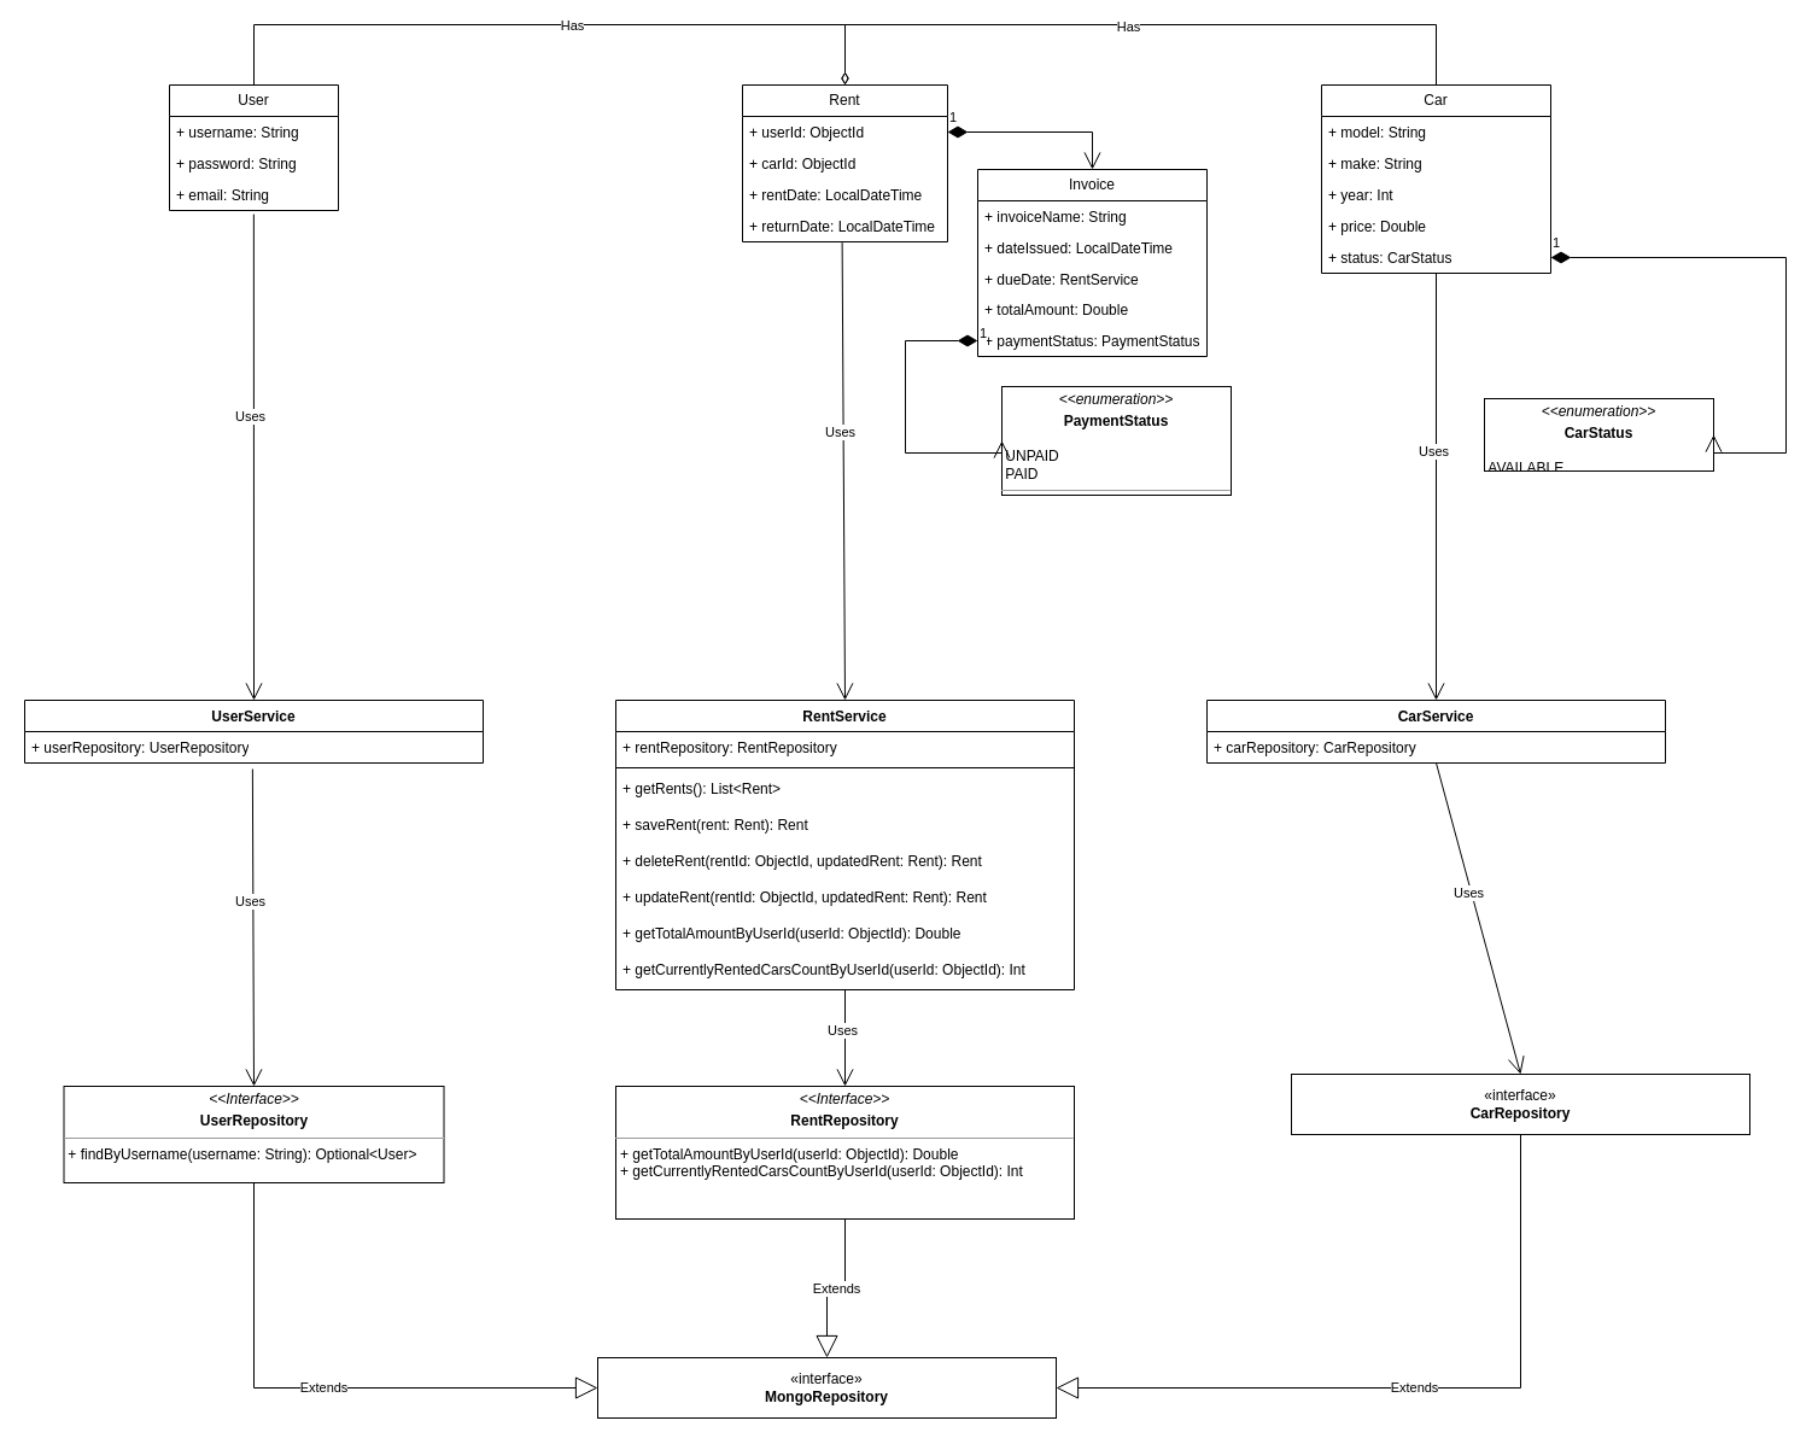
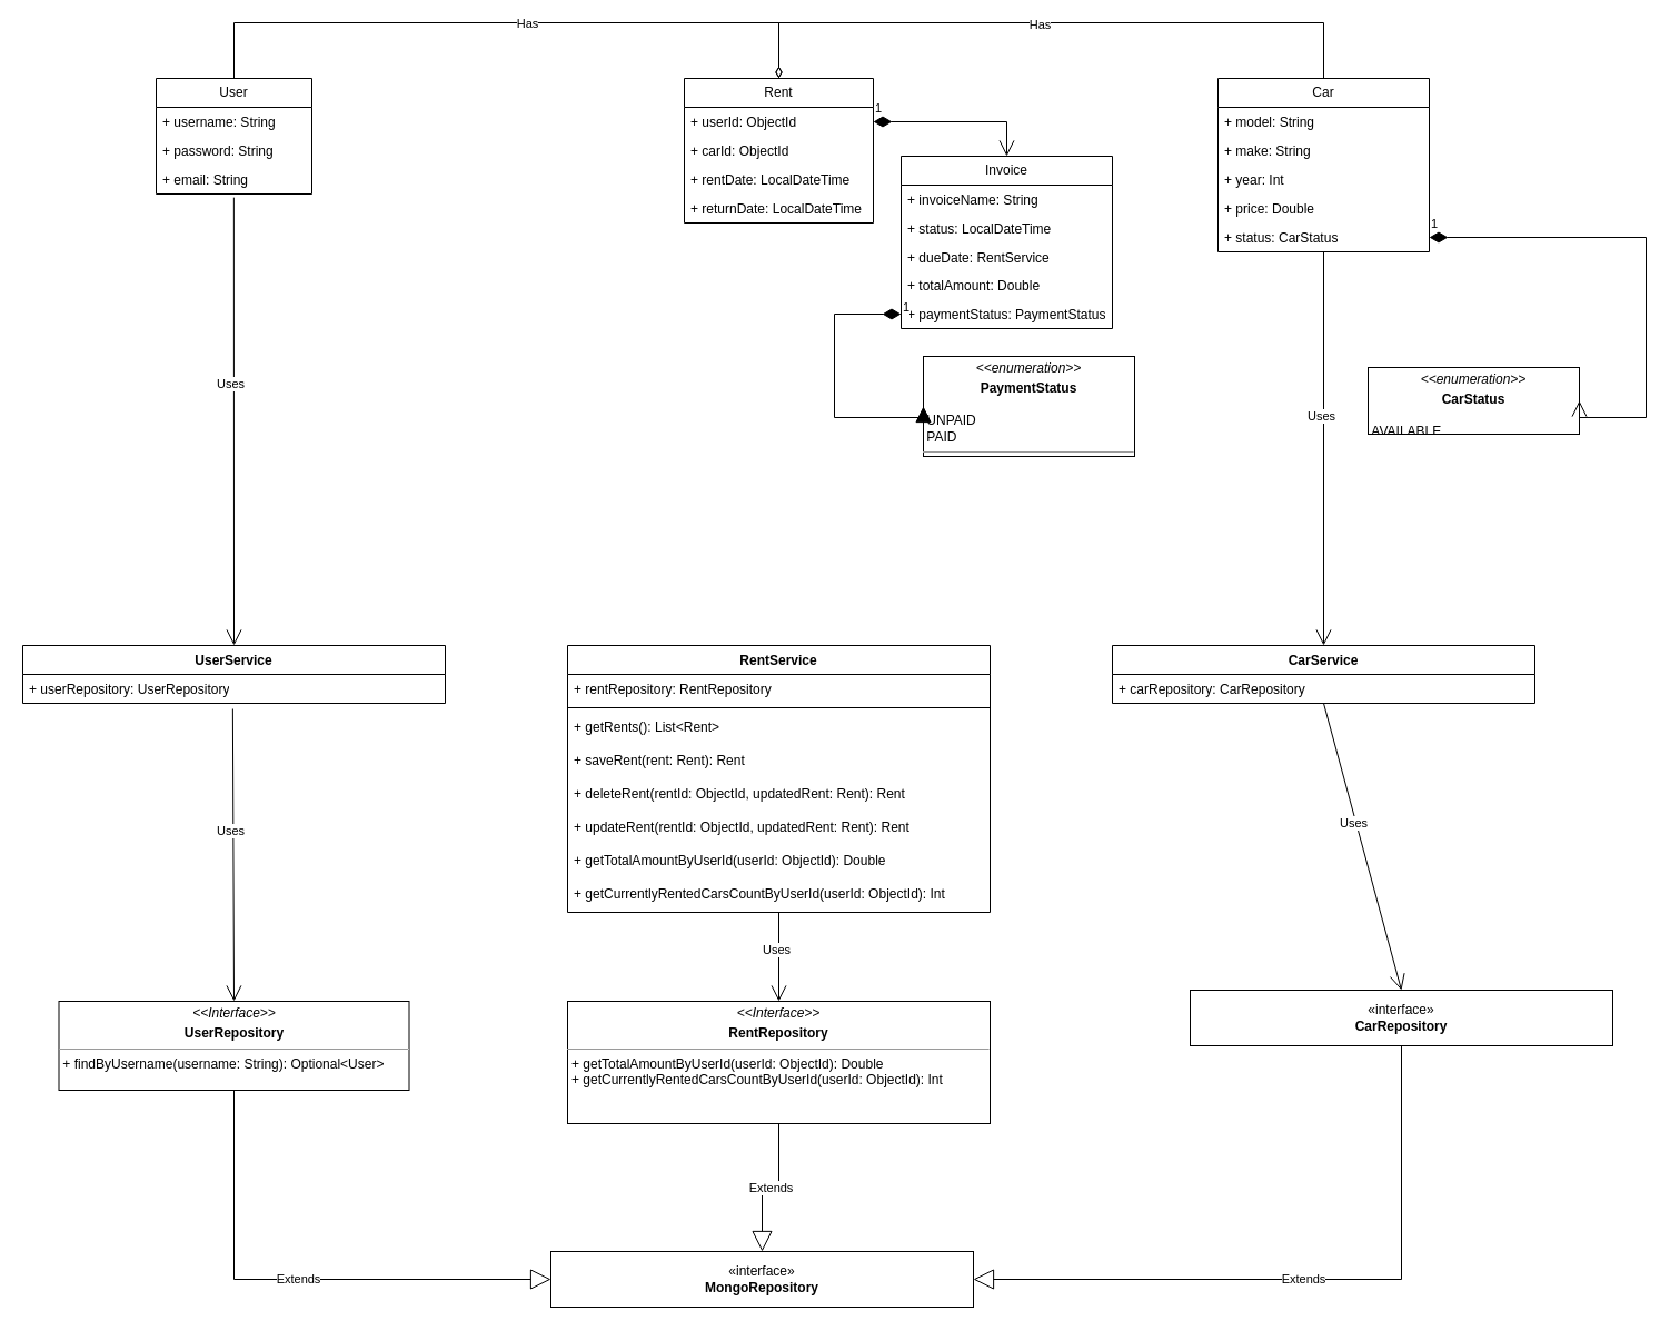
- <mxCell id="45" value="+ dateIssued: LocalDateTime" style="text;strokeColor=none;fillColor=none;align=left;verticalAlign=top;spacingLeft=4;spacingRight=4;overflow=hidden;rotatable=0;points=[[0,0.5],[1,0.5]];portConstraint=eastwest;whiteSpace=wrap;html=1;" vertex="1" parent="43"><mxGeometry y="52" width="190" height="26" as="geometry" /></mxCell>
+ <mxCell id="45" value="+ status: LocalDateTime" style="text;strokeColor=none;fillColor=none;align=left;verticalAlign=top;spacingLeft=4;spacingRight=4;overflow=hidden;rotatable=0;points=[[0,0.5],[1,0.5]];portConstraint=eastwest;whiteSpace=wrap;html=1;" vertex="1" parent="43"><mxGeometry y="52" width="190" height="26" as="geometry" /></mxCell>
- <mxCell id="52" value="1" style="endArrow=open;html=1;endSize=12;startArrow=diamondThin;startSize=14;startFill=1;edgeStyle=orthogonalEdgeStyle;align=left;verticalAlign=bottom;rounded=0;exitX=0;exitY=0.5;exitDx=0;exitDy=0;entryX=0;entryY=0.5;entryDx=0;entryDy=0;" edge="1" parent="1" source="48" target="50"><mxGeometry x="-1" y="3" relative="1" as="geometry"><mxPoint x="770" y="119" as="sourcePoint" /><mxPoint x="915" y="150" as="targetPoint" /><Array as="points"><mxPoint x="750" y="282" /><mxPoint x="750" y="375" /></Array></mxGeometry></mxCell>
+ <mxCell id="52" value="1" style="endArrow=block;html=1;endSize=12;startArrow=diamondThin;startSize=14;startFill=1;edgeStyle=orthogonalEdgeStyle;align=left;verticalAlign=bottom;rounded=0;exitX=0;exitY=0.5;exitDx=0;exitDy=0;entryX=0;entryY=0.5;entryDx=0;entryDy=0;" edge="1" parent="1" source="48" target="50"><mxGeometry x="-1" y="3" relative="1" as="geometry"><mxPoint x="770" y="119" as="sourcePoint" /><mxPoint x="915" y="150" as="targetPoint" /><Array as="points"><mxPoint x="750" y="282" /><mxPoint x="750" y="375" /></Array></mxGeometry></mxCell>
- <mxCell id="56" value="" style="endArrow=open;endFill=1;endSize=12;html=1;rounded=0;entryX=0.5;entryY=0;entryDx=0;entryDy=0;exitX=0.486;exitY=1.026;exitDx=0;exitDy=0;exitPerimeter=0;" edge="1" parent="1" source="32" target="2"><mxGeometry width="160" relative="1" as="geometry"><mxPoint x="228.86" y="657" as="sourcePoint" /><mxPoint x="230" y="920" as="targetPoint" /></mxGeometry></mxCell>
- <mxCell id="57" value="Uses" style="edgeLabel;html=1;align=center;verticalAlign=middle;resizable=0;points=[];" vertex="1" connectable="0" parent="56"><mxGeometry x="-0.171" y="-3" relative="1" as="geometry"><mxPoint as="offset" /></mxGeometry></mxCell>
